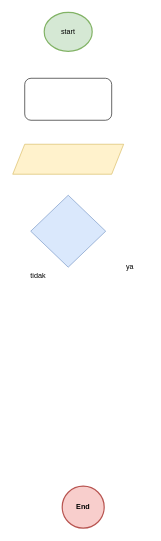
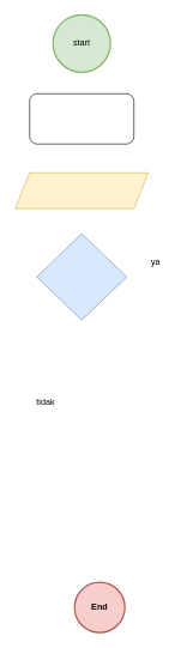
- <mxCell id="7" value="start" style="ellipse;whiteSpace=wrap;html=1;fillColor=#d5e8d4;strokeColor=#82b366;strokeWidth=2;" vertex="1" parent="1"><mxGeometry x="73" y="20" width="80" height="65" as="geometry" /></mxCell>
+ <mxCell id="7" value="start" style="ellipse;whiteSpace=wrap;html=1;fillColor=#d5e8d4;strokeColor=#82b366;strokeWidth=2;" vertex="1" parent="1"><mxGeometry x="73" y="20" width="80" height="80" as="geometry" /></mxCell>
- <mxCell id="4" value="ya" style="text;html=1;strokeColor=none;fillColor=none;align=center;verticalAlign=middle;whiteSpace=wrap;rounded=0;" vertex="1" parent="1"><mxGeometry x="185.5" y="430" width="60" height="30" as="geometry" /></mxCell>
+ <mxCell id="4" value="ya" style="text;html=1;strokeColor=none;fillColor=none;align=center;verticalAlign=middle;whiteSpace=wrap;rounded=0;" vertex="1" parent="1"><mxGeometry x="185.5" y="350" width="60" height="30" as="geometry" /></mxCell>
- <mxCell id="6" value="tidak" style="text;html=1;strokeColor=none;fillColor=none;align=center;verticalAlign=middle;whiteSpace=wrap;rounded=0;" vertex="1" parent="1"><mxGeometry x="33" y="445" width="60" height="30" as="geometry" /></mxCell>
+ <mxCell id="6" value="tidak" style="text;html=1;strokeColor=none;fillColor=none;align=center;verticalAlign=middle;whiteSpace=wrap;rounded=0;" vertex="1" parent="1"><mxGeometry x="33" y="545" width="60" height="30" as="geometry" /></mxCell>
